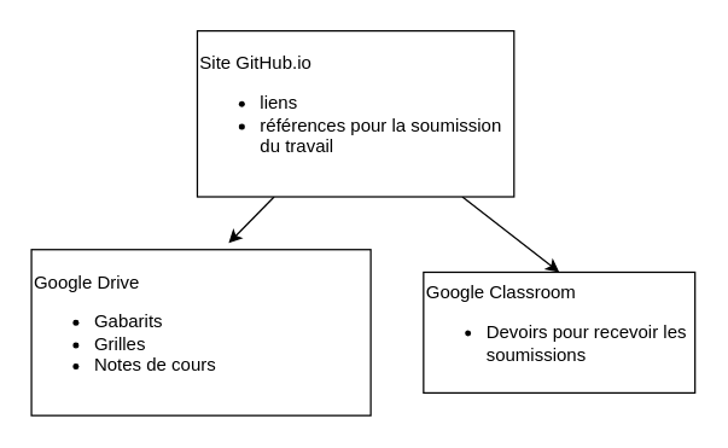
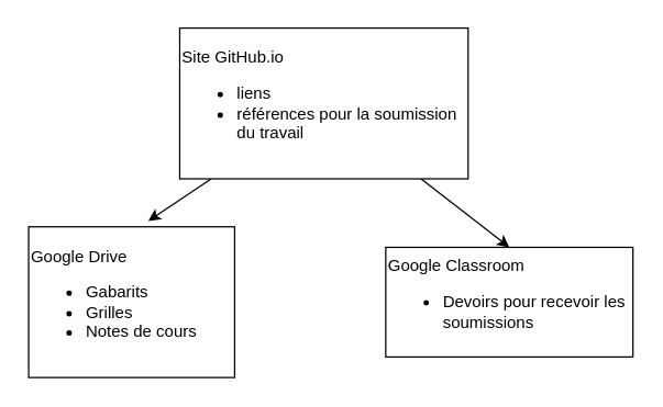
- <mxCell id="2" value="&lt;div style=&quot;&quot;&gt;&lt;span style=&quot;background-color: initial;&quot;&gt;Google Drive&lt;/span&gt;&lt;/div&gt;&lt;ul&gt;&lt;li style=&quot;&quot;&gt;Gabarits&lt;/li&gt;&lt;li style=&quot;&quot;&gt;Grilles&lt;/li&gt;&lt;li style=&quot;&quot;&gt;Notes de cours&lt;/li&gt;&lt;/ul&gt;" style="rounded=0;whiteSpace=wrap;html=1;align=left;" parent="1" vertex="1"><mxGeometry x="20" y="165" width="225" height="110" as="geometry" /></mxCell>
+ <mxCell id="2" value="&lt;div style=&quot;&quot;&gt;&lt;span style=&quot;background-color: initial;&quot;&gt;Google Drive&lt;/span&gt;&lt;/div&gt;&lt;ul&gt;&lt;li style=&quot;&quot;&gt;Gabarits&lt;/li&gt;&lt;li style=&quot;&quot;&gt;Grilles&lt;/li&gt;&lt;li style=&quot;&quot;&gt;Notes de cours&lt;/li&gt;&lt;/ul&gt;" style="rounded=0;whiteSpace=wrap;html=1;align=left;" parent="1" vertex="1"><mxGeometry x="20" y="165" width="150" height="110" as="geometry" /></mxCell>
